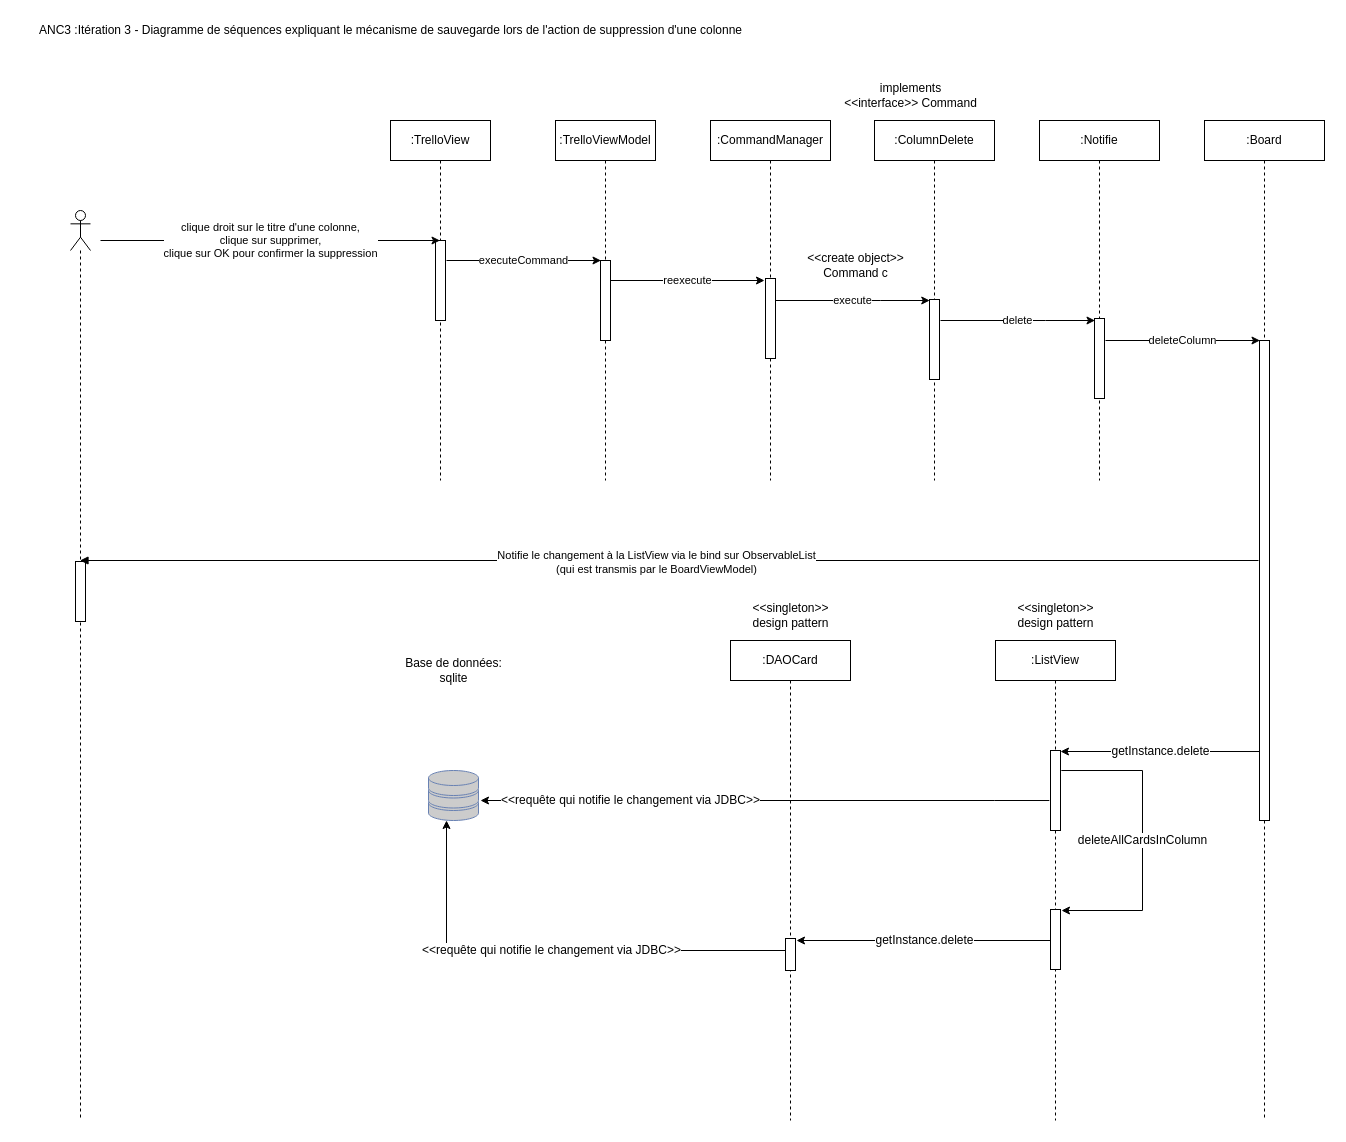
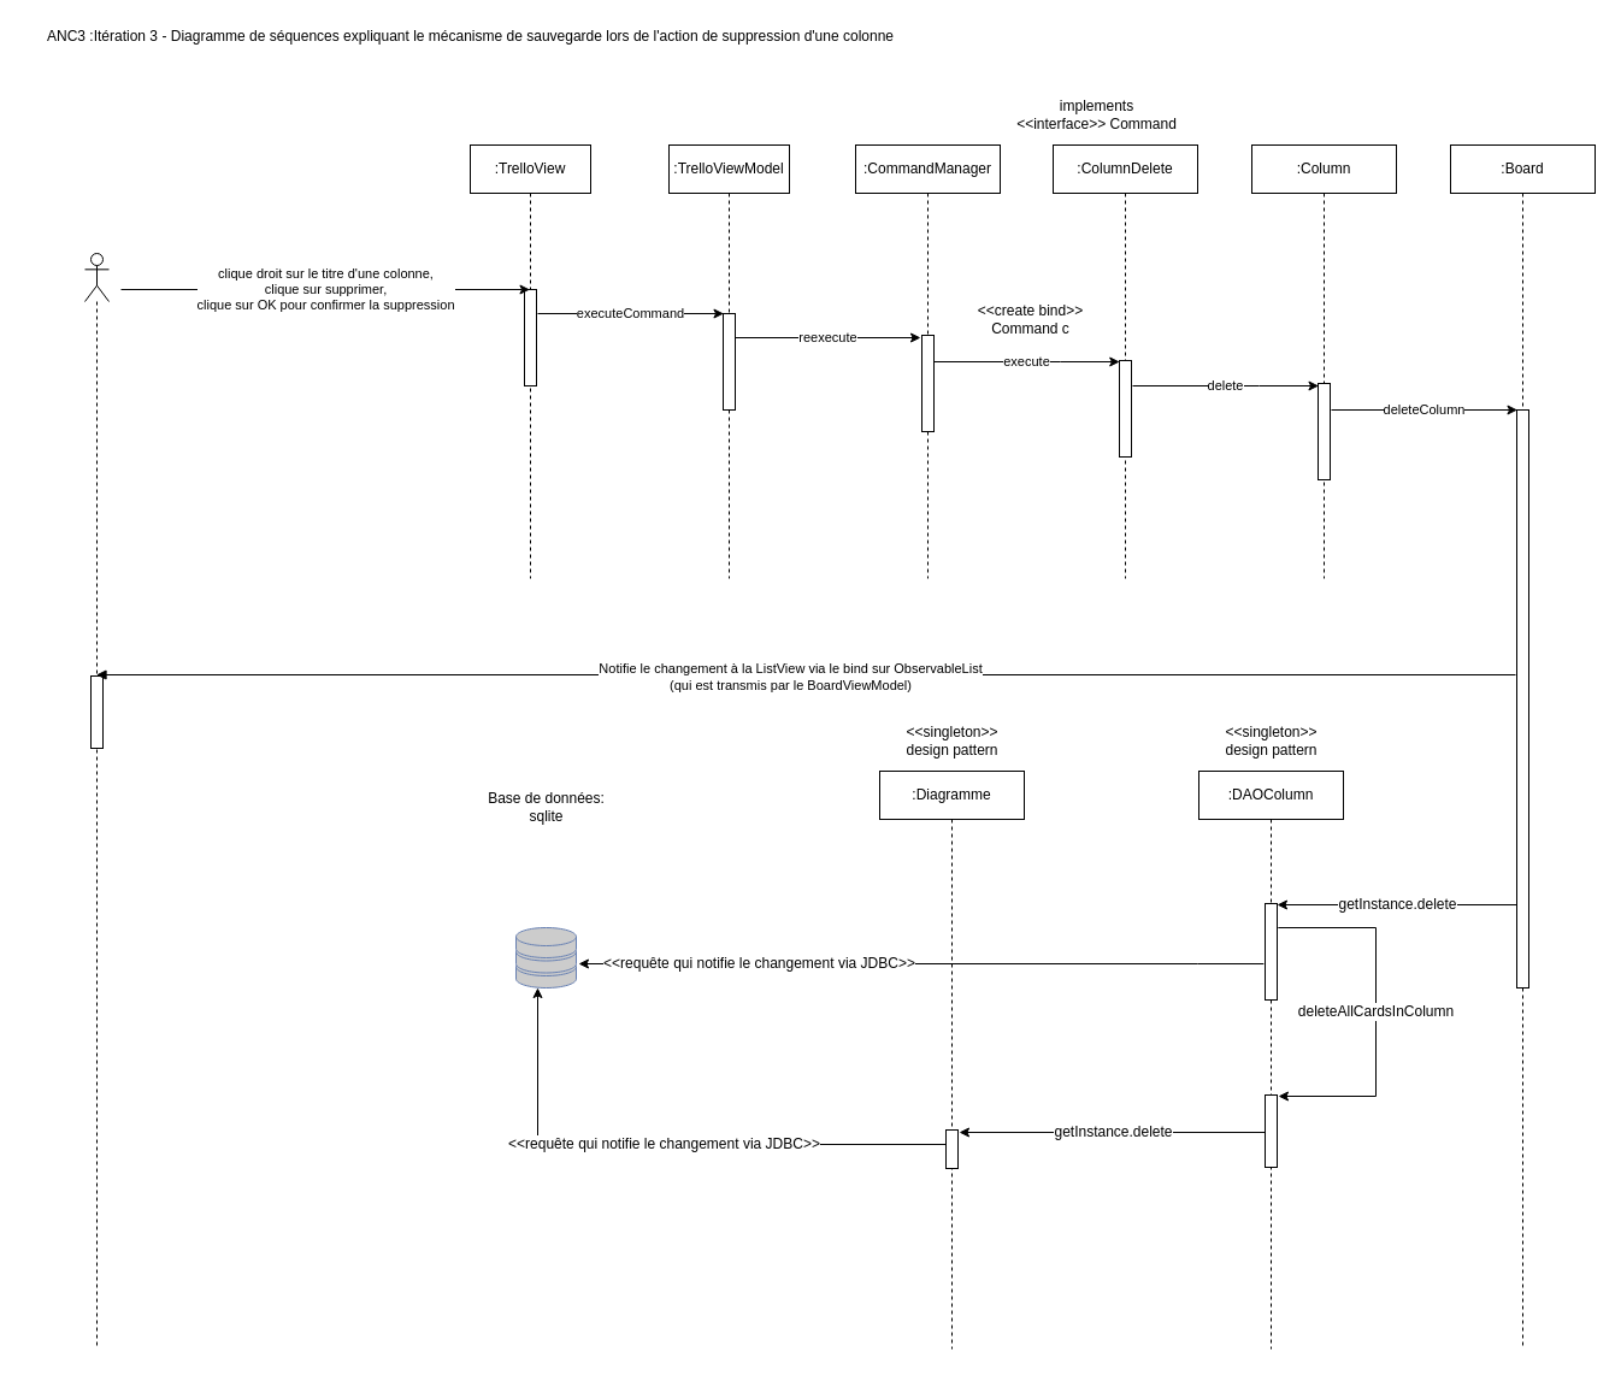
- <mxCell id="16" value=":Notifie" style="shape=umlLifeline;perimeter=lifelinePerimeter;whiteSpace=wrap;html=1;container=1;collapsible=0;recursiveResize=0;outlineConnect=0;" parent="1" vertex="1"><mxGeometry x="1039" y="120" width="120" height="360" as="geometry" /></mxCell>
+ <mxCell id="16" value=":Column" style="shape=umlLifeline;perimeter=lifelinePerimeter;whiteSpace=wrap;html=1;container=1;collapsible=0;recursiveResize=0;outlineConnect=0;" parent="1" vertex="1"><mxGeometry x="1039" y="120" width="120" height="360" as="geometry" /></mxCell>
- <mxCell id="11" value="&lt;div&gt;&amp;lt;&amp;lt;create object&amp;gt;&amp;gt; &lt;br&gt;&lt;/div&gt;&lt;div&gt;Command c&lt;br&gt;&lt;/div&gt;" style="text;html=1;align=center;verticalAlign=middle;resizable=0;points=[];autosize=1;" parent="1" vertex="1"><mxGeometry x="800" y="250" width="110" height="30" as="geometry" /></mxCell>
+ <mxCell id="11" value="&lt;div&gt;&amp;lt;&amp;lt;create bind&amp;gt;&amp;gt; &lt;br&gt;&lt;/div&gt;&lt;div&gt;Command c&lt;br&gt;&lt;/div&gt;" style="text;html=1;align=center;verticalAlign=middle;resizable=0;points=[];autosize=1;" parent="1" vertex="1"><mxGeometry x="800" y="250" width="110" height="30" as="geometry" /></mxCell>
- <mxCell id="28" value=":DAOCard" style="shape=umlLifeline;perimeter=lifelinePerimeter;whiteSpace=wrap;html=1;container=1;collapsible=0;recursiveResize=0;outlineConnect=0;" parent="1" vertex="1"><mxGeometry x="730" y="640" width="120" height="480" as="geometry" /></mxCell>
+ <mxCell id="28" value=":Diagramme" style="shape=umlLifeline;perimeter=lifelinePerimeter;whiteSpace=wrap;html=1;container=1;collapsible=0;recursiveResize=0;outlineConnect=0;" parent="1" vertex="1"><mxGeometry x="730" y="640" width="120" height="480" as="geometry" /></mxCell>
- <mxCell id="24" value=":ListView" style="shape=umlLifeline;perimeter=lifelinePerimeter;whiteSpace=wrap;html=1;container=1;collapsible=0;recursiveResize=0;outlineConnect=0;" parent="1" vertex="1"><mxGeometry x="995" y="640" width="120" height="480" as="geometry" /></mxCell>
+ <mxCell id="24" value=":DAOColumn" style="shape=umlLifeline;perimeter=lifelinePerimeter;whiteSpace=wrap;html=1;container=1;collapsible=0;recursiveResize=0;outlineConnect=0;" parent="1" vertex="1"><mxGeometry x="995" y="640" width="120" height="480" as="geometry" /></mxCell>
